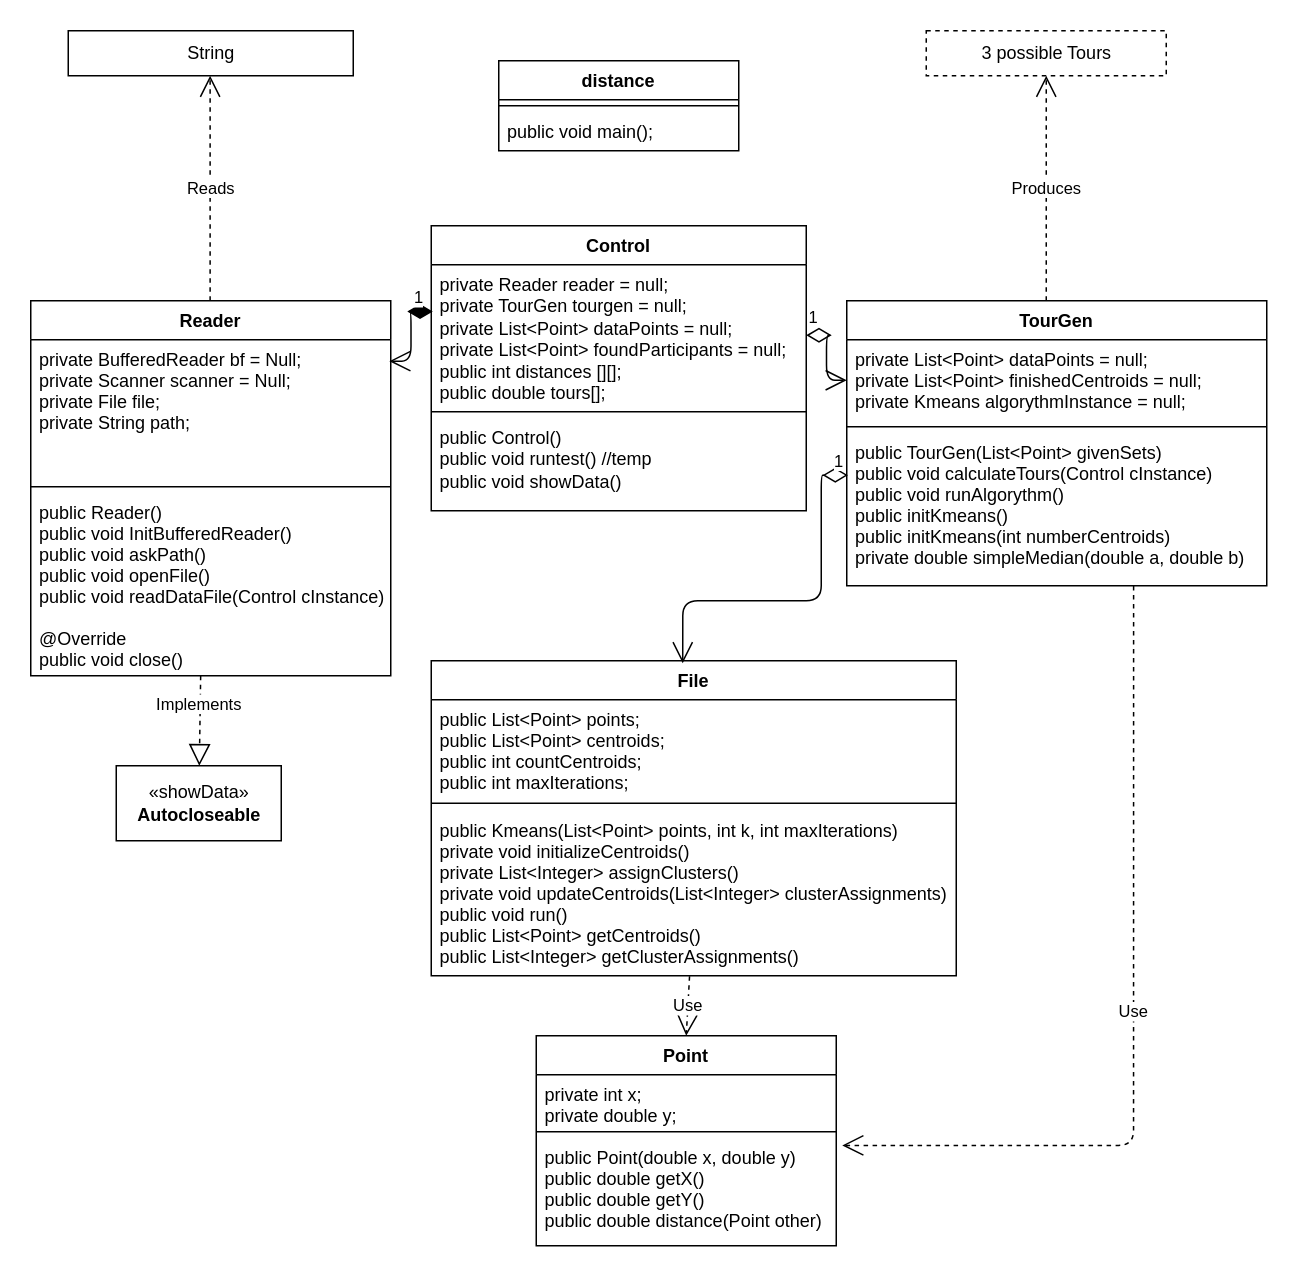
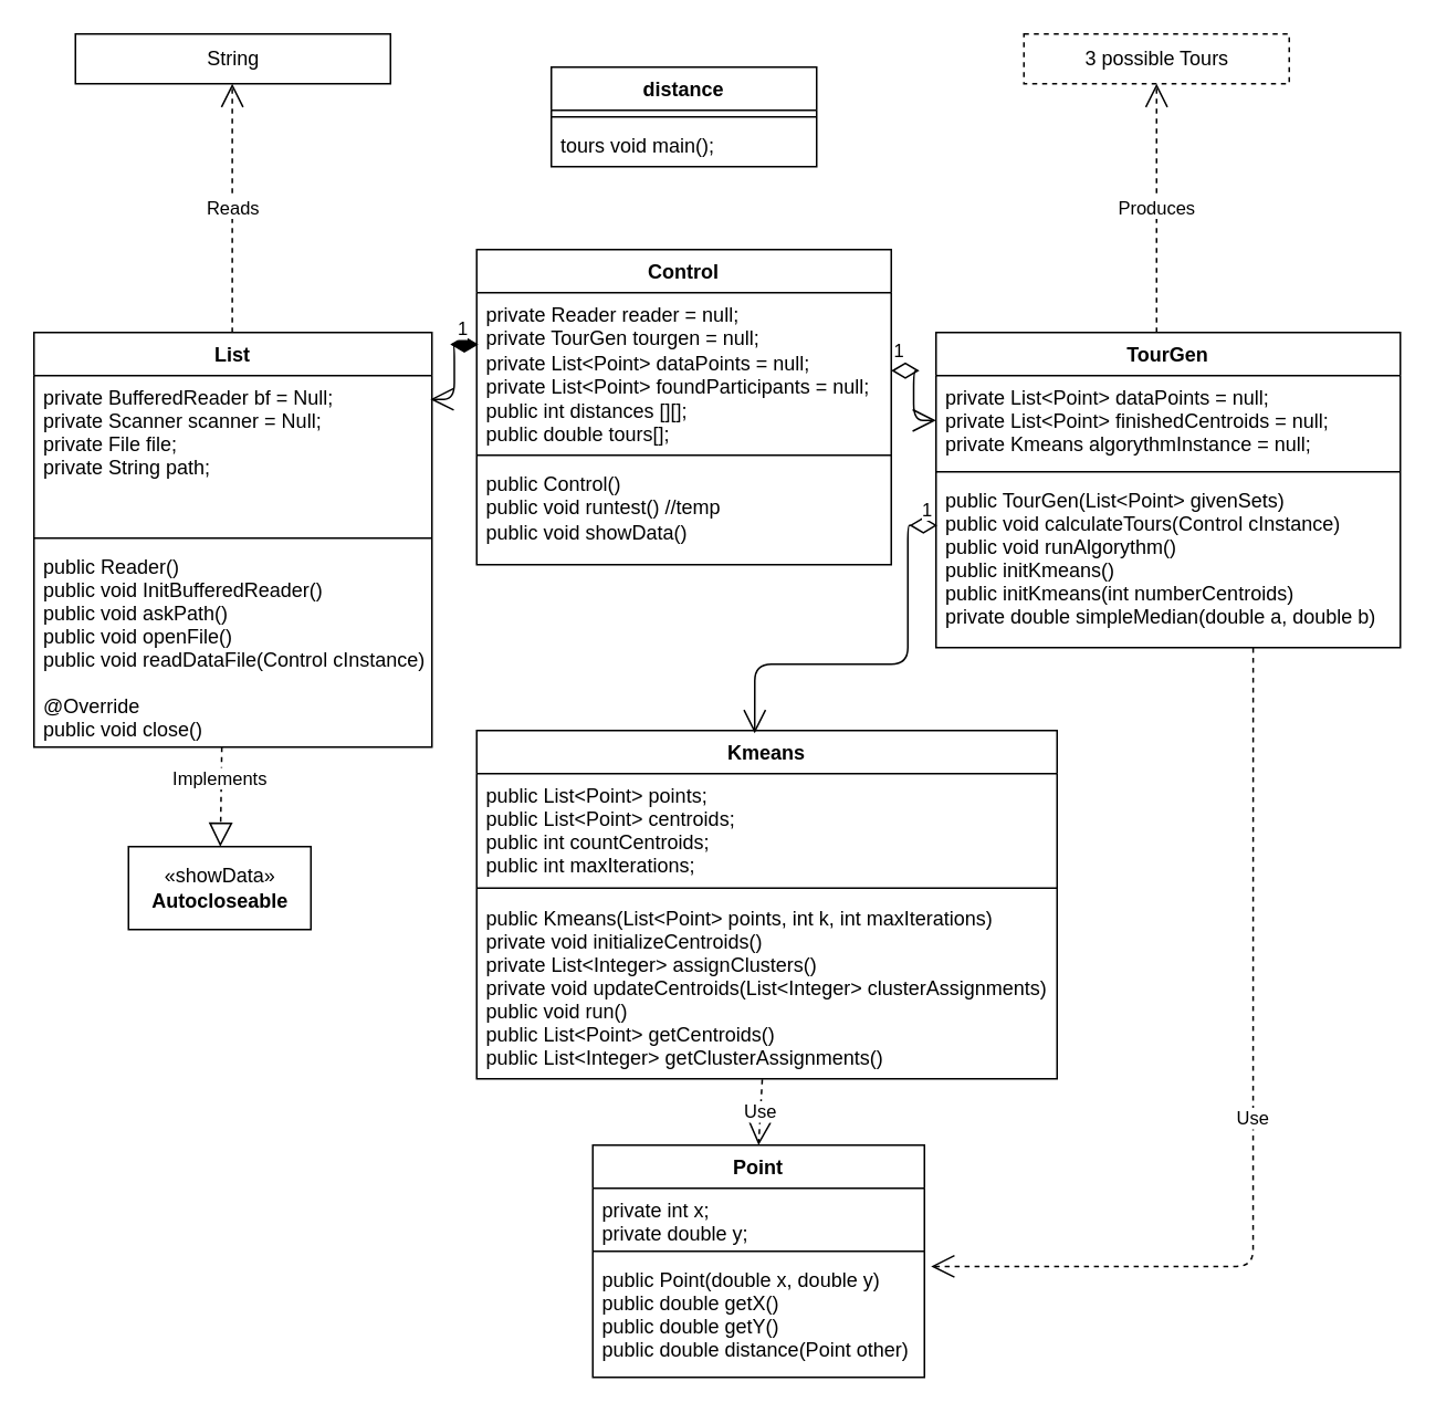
- <mxCell id="4" value="public voi&lt;span style=&quot;background-color: initial;&quot;&gt;d main();&lt;/span&gt;" style="text;strokeColor=none;fillColor=none;align=left;verticalAlign=top;spacingLeft=4;spacingRight=4;overflow=hidden;rotatable=0;points=[[0,0.5],[1,0.5]];portConstraint=eastwest;whiteSpace=wrap;html=1;" parent="2" vertex="1"><mxGeometry y="34" width="160" height="26" as="geometry" /></mxCell>
+ <mxCell id="4" value="tours voi&lt;span style=&quot;background-color: initial;&quot;&gt;d main();&lt;/span&gt;" style="text;strokeColor=none;fillColor=none;align=left;verticalAlign=top;spacingLeft=4;spacingRight=4;overflow=hidden;rotatable=0;points=[[0,0.5],[1,0.5]];portConstraint=eastwest;whiteSpace=wrap;html=1;" parent="2" vertex="1"><mxGeometry y="34" width="160" height="26" as="geometry" /></mxCell>
- <mxCell id="9" value="Reader" style="swimlane;fontStyle=1;align=center;verticalAlign=top;childLayout=stackLayout;horizontal=1;startSize=26;horizontalStack=0;resizeParent=1;resizeParentMax=0;resizeLast=0;collapsible=1;marginBottom=0;" parent="1" vertex="1"><mxGeometry x="20" y="200" width="240" height="250" as="geometry" /></mxCell>
+ <mxCell id="9" value="List" style="swimlane;fontStyle=1;align=center;verticalAlign=top;childLayout=stackLayout;horizontal=1;startSize=26;horizontalStack=0;resizeParent=1;resizeParentMax=0;resizeLast=0;collapsible=1;marginBottom=0;" parent="1" vertex="1"><mxGeometry x="20" y="200" width="240" height="250" as="geometry" /></mxCell>
- <mxCell id="23" value="File&#10;" style="swimlane;fontStyle=1;align=center;verticalAlign=top;childLayout=stackLayout;horizontal=1;startSize=26;horizontalStack=0;resizeParent=1;resizeParentMax=0;resizeLast=0;collapsible=1;marginBottom=0;" parent="1" vertex="1"><mxGeometry x="287" y="440" width="350" height="210" as="geometry" /></mxCell>
+ <mxCell id="23" value="Kmeans&#10;" style="swimlane;fontStyle=1;align=center;verticalAlign=top;childLayout=stackLayout;horizontal=1;startSize=26;horizontalStack=0;resizeParent=1;resizeParentMax=0;resizeLast=0;collapsible=1;marginBottom=0;" parent="1" vertex="1"><mxGeometry x="287" y="440" width="350" height="210" as="geometry" /></mxCell>
